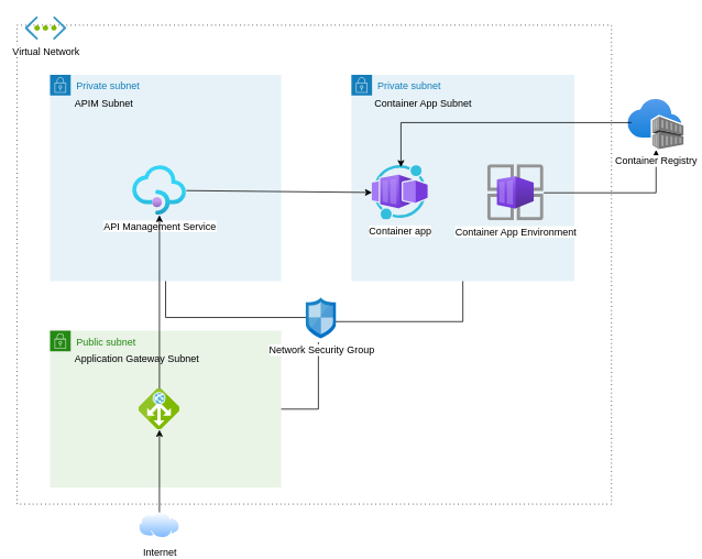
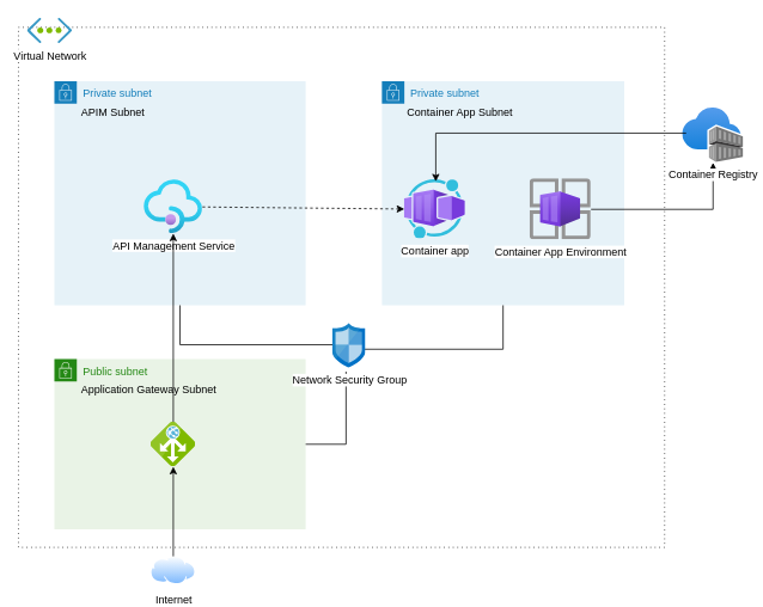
- <mxCell id="24" value="" style="endArrow=classic;html=1;rounded=0;" edge="1" parent="1" source="14" target="5"><mxGeometry width="50" height="50" relative="1" as="geometry"><mxPoint x="400" y="380" as="sourcePoint" /><mxPoint x="450" y="330" as="targetPoint" /></mxGeometry></mxCell>
+ <mxCell id="24" value="" style="endArrow=classic;html=1;rounded=0;dashed=1;" edge="1" parent="1" source="14" target="5"><mxGeometry width="50" height="50" relative="1" as="geometry"><mxPoint x="400" y="380" as="sourcePoint" /><mxPoint x="450" y="330" as="targetPoint" /></mxGeometry></mxCell>
